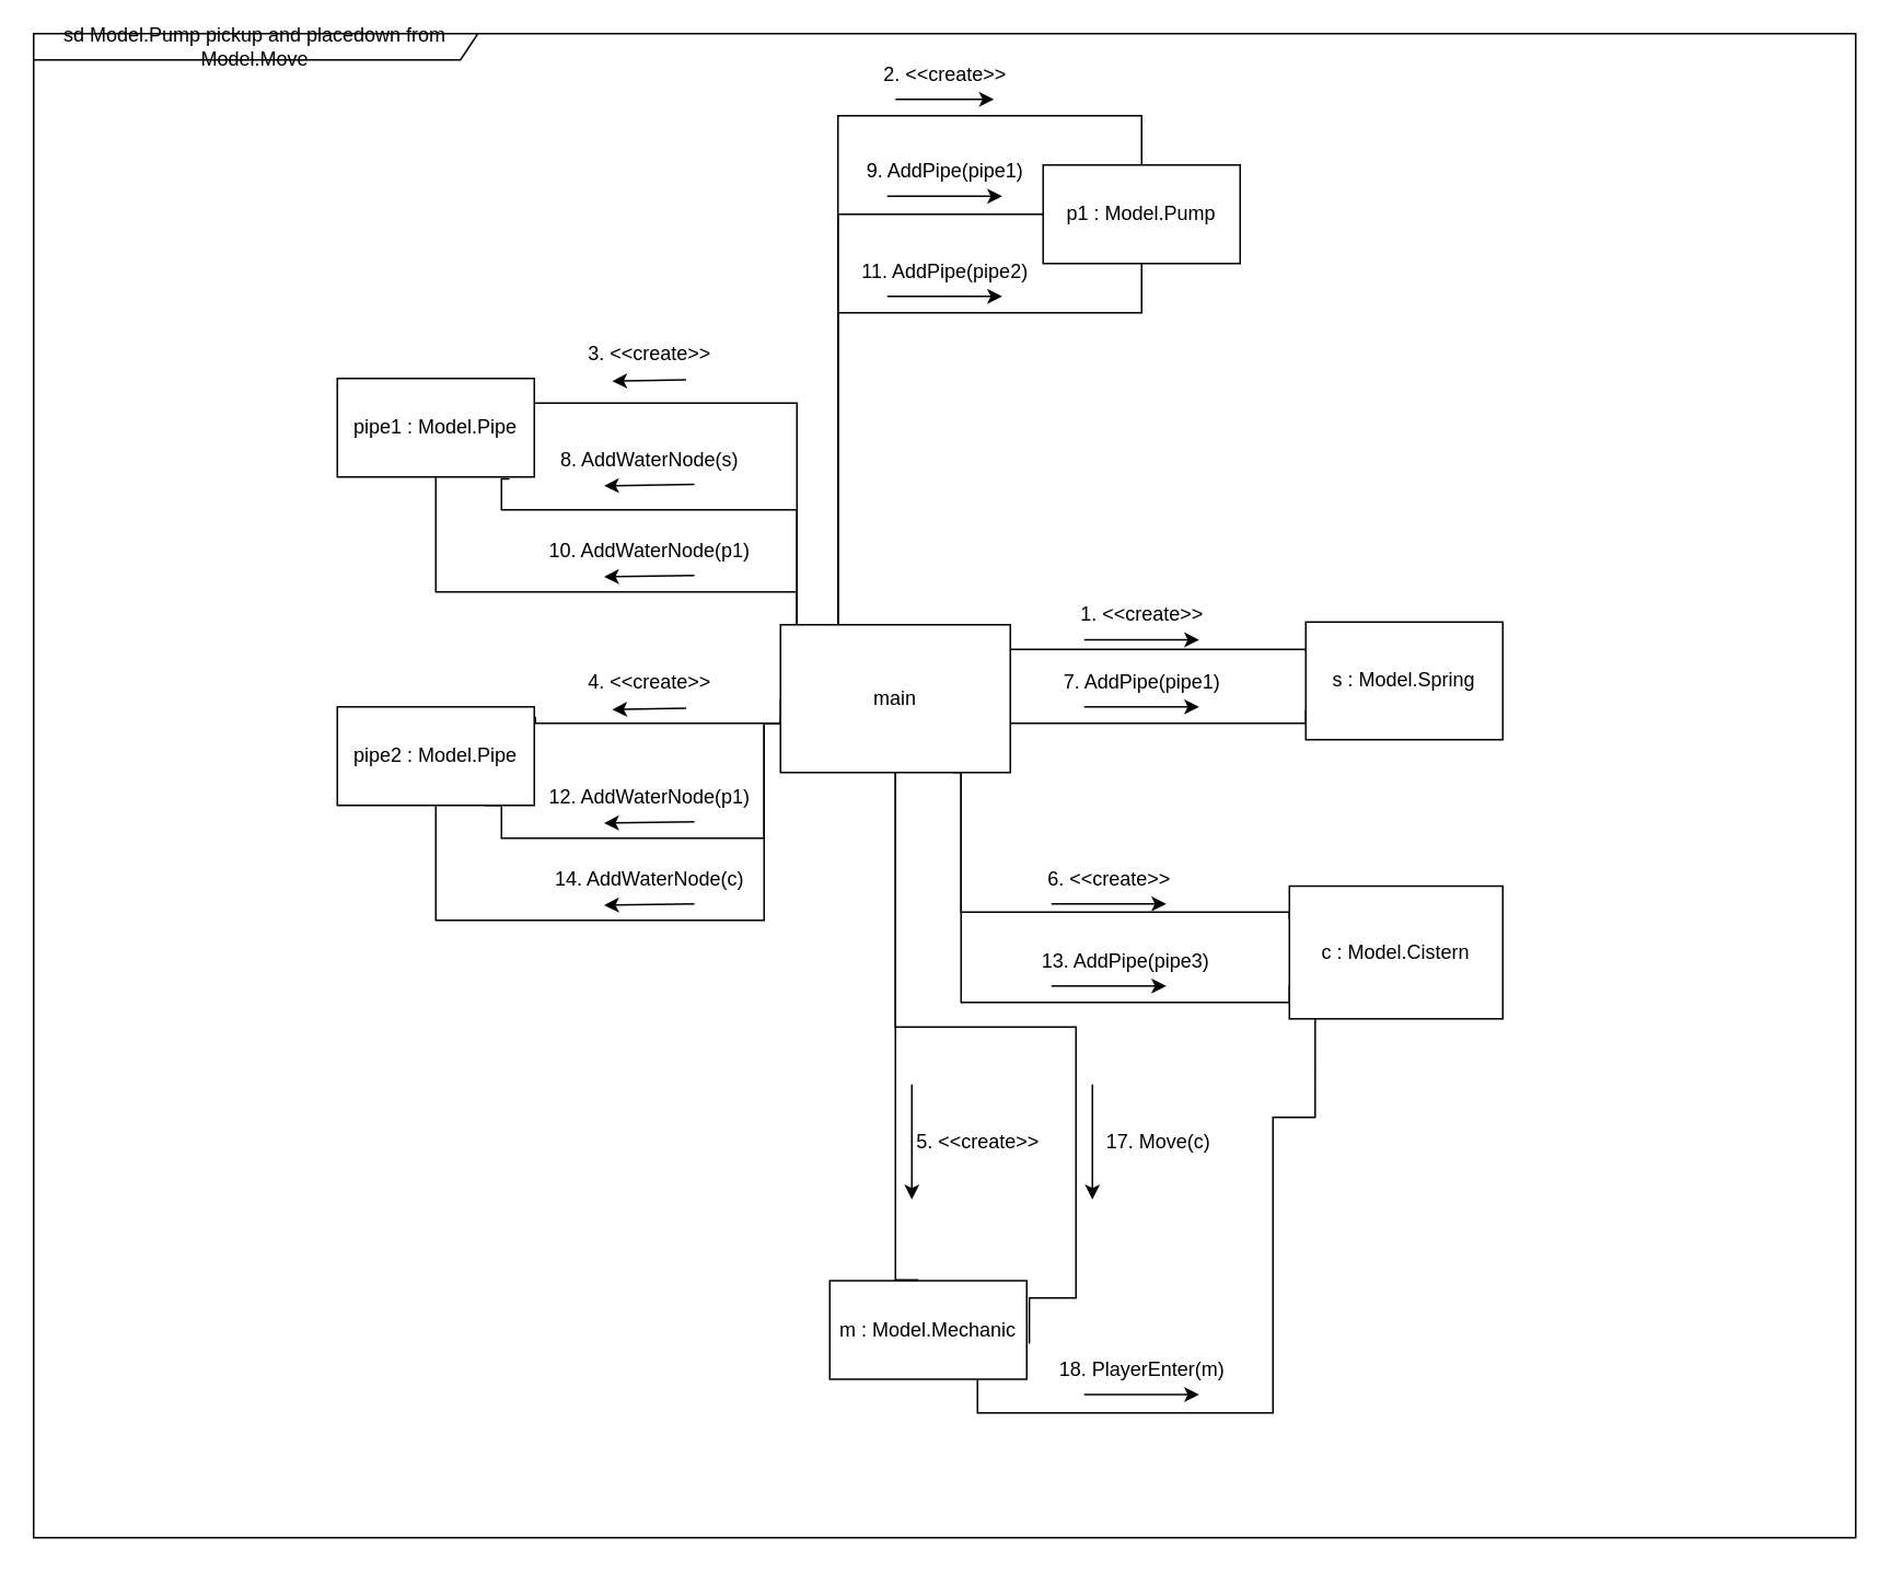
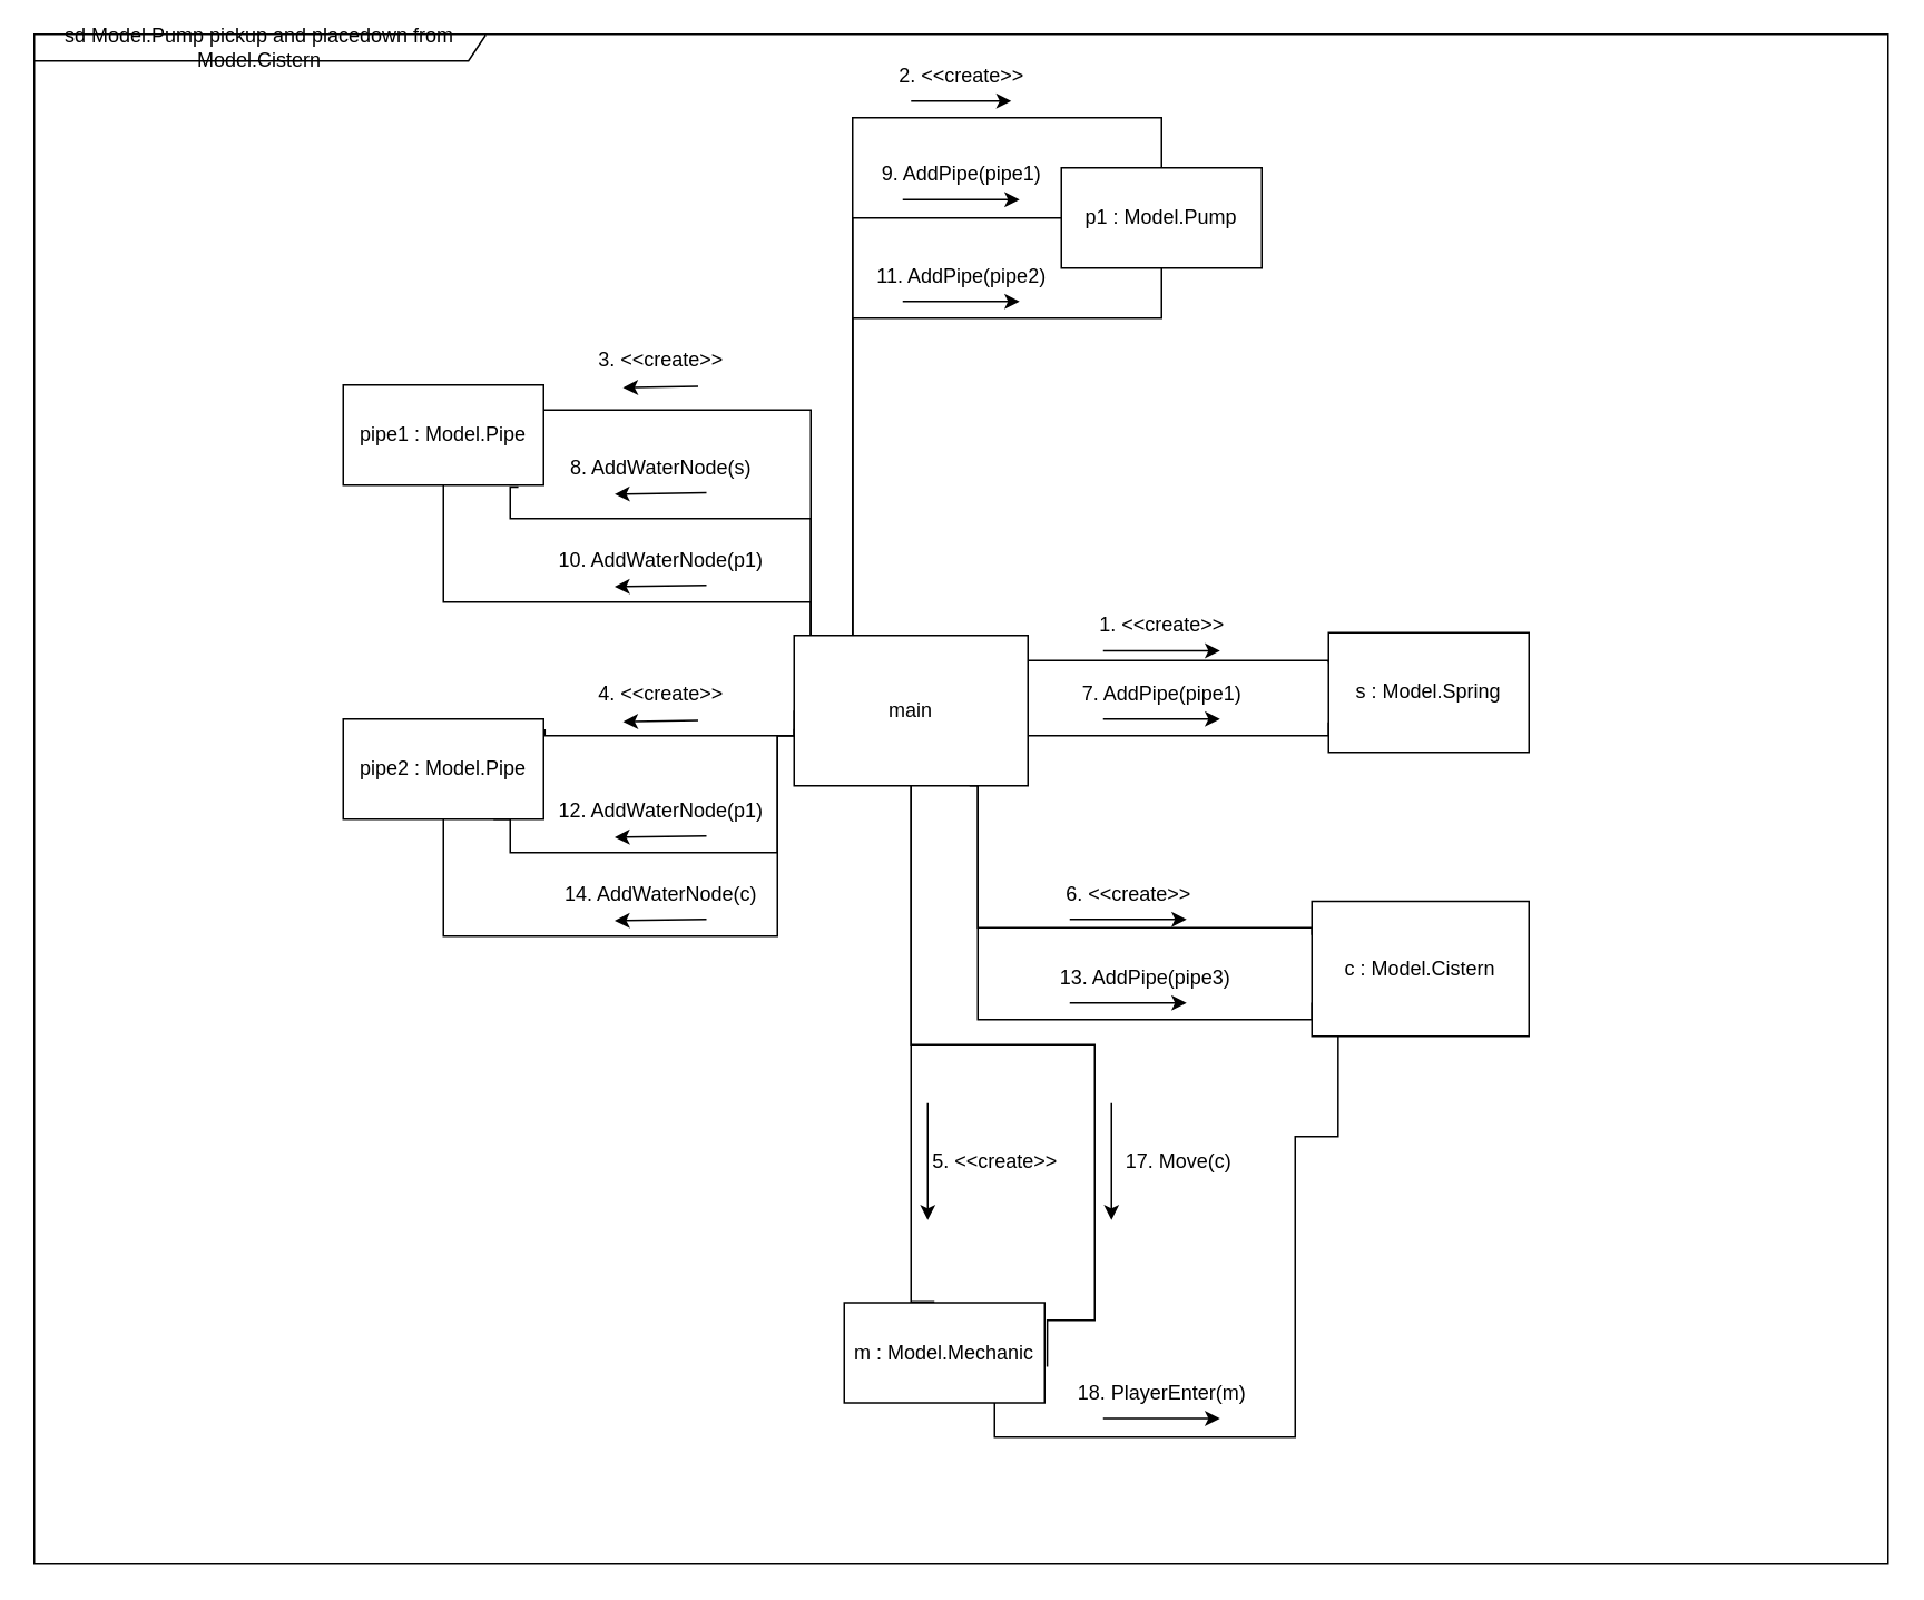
- <mxCell id="57" value="sd&amp;nbsp;Model.Pump pickup and placedown from Model.Move" style="shape=umlFrame;whiteSpace=wrap;html=1;width=270;height=16;" vertex="1" parent="1"><mxGeometry x="20" y="20" width="1110" height="916" as="geometry" /></mxCell>
+ <mxCell id="57" value="sd&amp;nbsp;Model.Pump pickup and placedown from Model.Cistern" style="shape=umlFrame;whiteSpace=wrap;html=1;width=270;height=16;" vertex="1" parent="1"><mxGeometry x="20" y="20" width="1110" height="916" as="geometry" /></mxCell>
